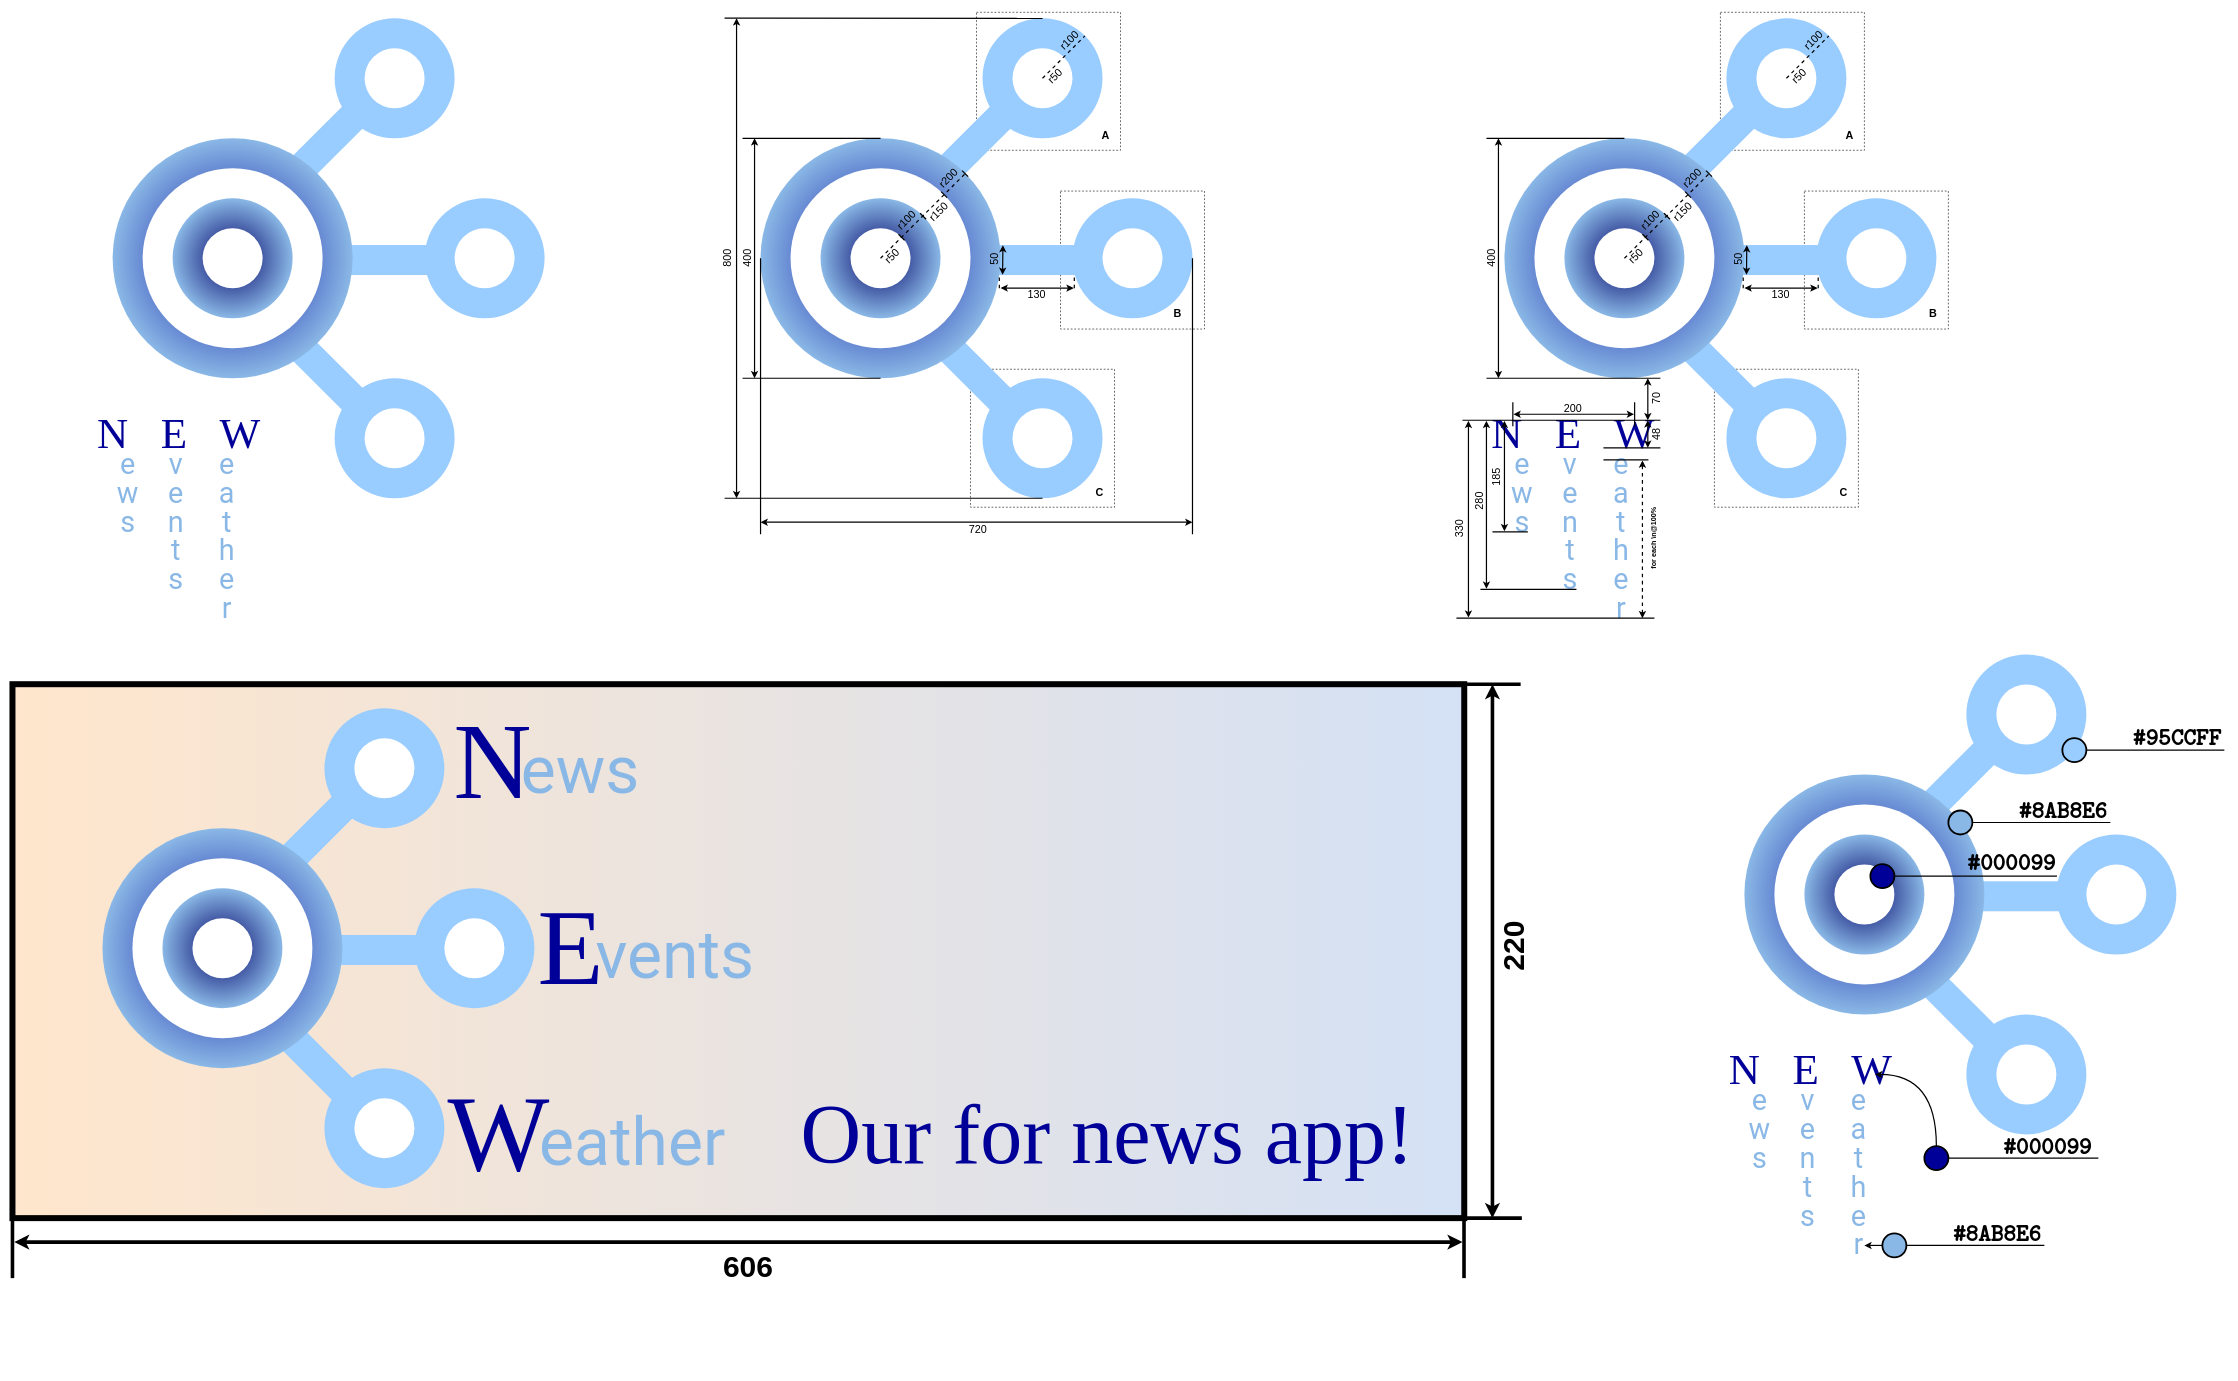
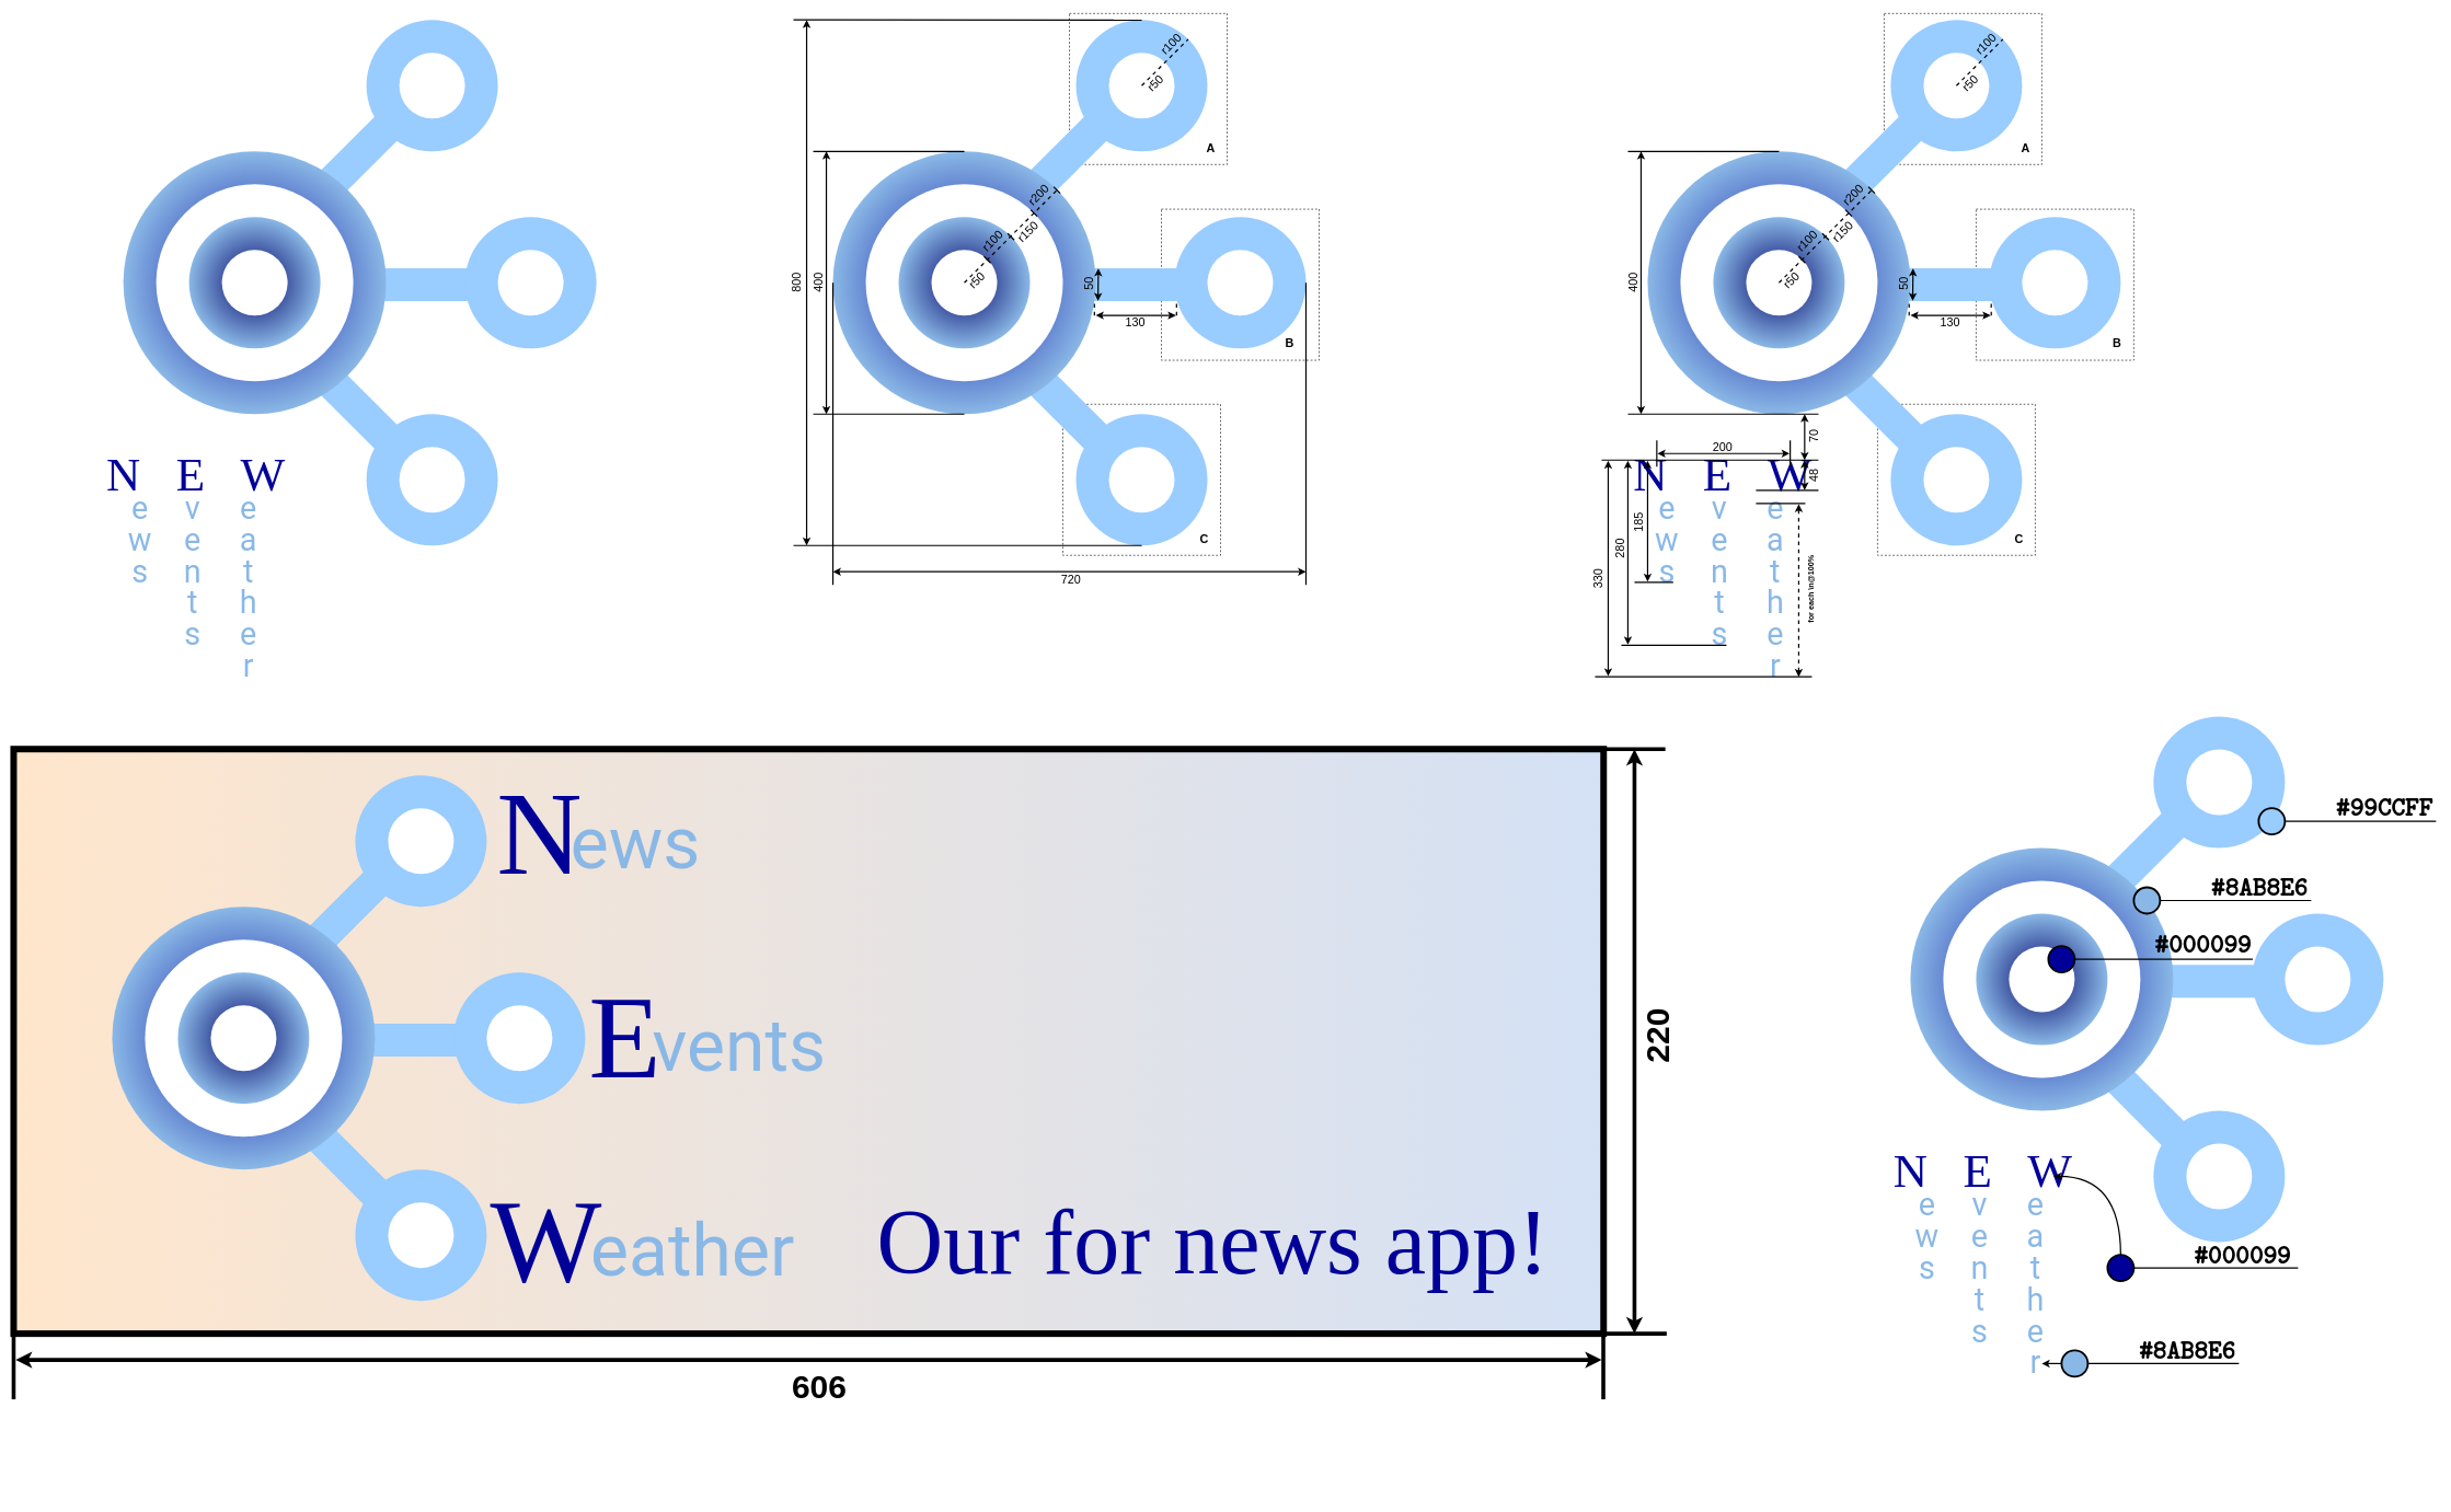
- <mxCell id="182" value="&lt;font face=&quot;Latin Modern Mono&quot; style=&quot;font-size: 40px;&quot;&gt;&lt;b style=&quot;font-size: 40px;&quot;&gt;#95CCFF&lt;/b&gt;&lt;/font&gt;" style="text;html=1;align=center;verticalAlign=middle;resizable=0;points=[];autosize=1;strokeColor=none;fillColor=none;fontSize=40;fontFamily=Helvetica;fontColor=#000000;" parent="1" vertex="1"><mxGeometry x="3548" y="1202" width="160" height="50" as="geometry" /></mxCell>
+ <mxCell id="182" value="&lt;font face=&quot;Latin Modern Mono&quot; style=&quot;font-size: 40px;&quot;&gt;&lt;b style=&quot;font-size: 40px;&quot;&gt;#99CCFF&lt;/b&gt;&lt;/font&gt;" style="text;html=1;align=center;verticalAlign=middle;resizable=0;points=[];autosize=1;strokeColor=none;fillColor=none;fontSize=40;fontFamily=Helvetica;fontColor=#000000;" parent="1" vertex="1"><mxGeometry x="3548" y="1202" width="160" height="50" as="geometry" /></mxCell>
